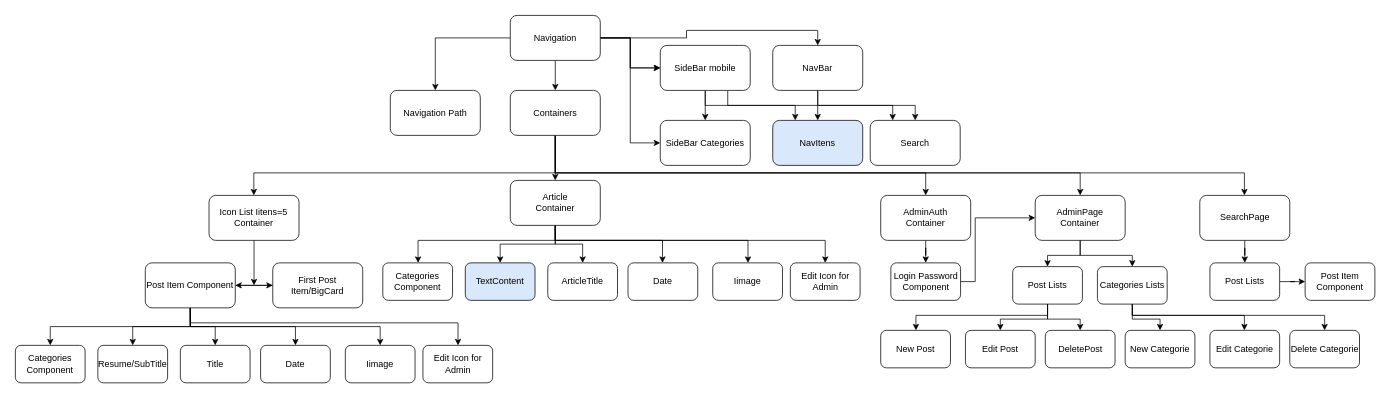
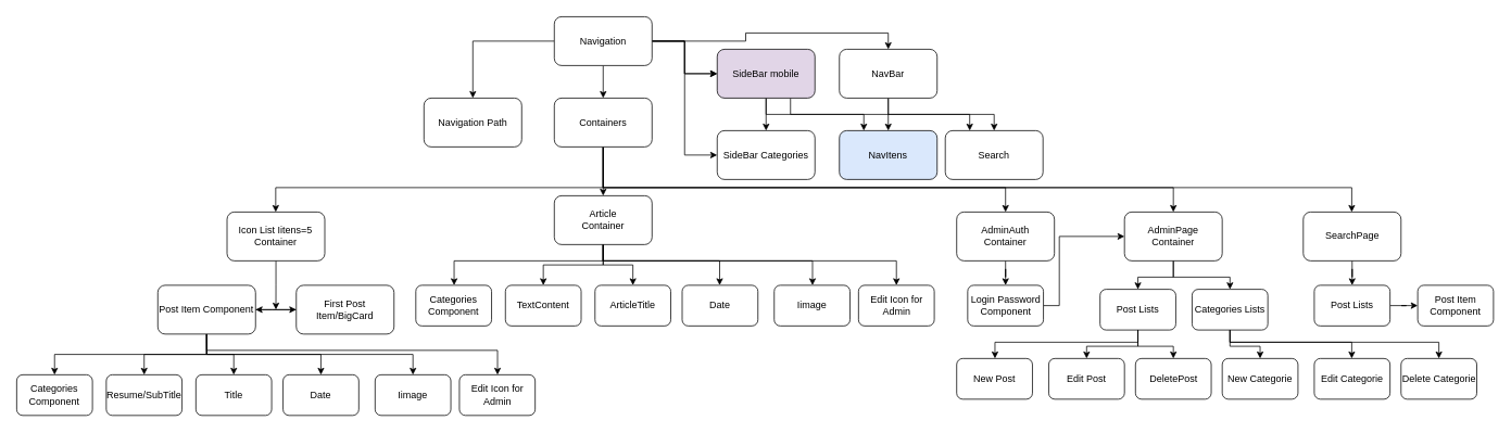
- <mxCell id="12" value="SideBar mobile" style="rounded=1;whiteSpace=wrap;html=1;" vertex="1" parent="1"><mxGeometry x="880" y="60" width="120" height="60" as="geometry" /></mxCell>
+ <mxCell id="12" value="SideBar mobile" style="rounded=1;whiteSpace=wrap;html=1;fillColor=#e1d5e7;" vertex="1" parent="1"><mxGeometry x="880" y="60" width="120" height="60" as="geometry" /></mxCell>
- <mxCell id="54" value="TextContent" style="rounded=1;whiteSpace=wrap;html=1;fillColor=#dae8fc;" vertex="1" parent="1"><mxGeometry x="620" y="350" width="93" height="50" as="geometry" /></mxCell>
+ <mxCell id="54" value="TextContent" style="rounded=1;whiteSpace=wrap;html=1;" vertex="1" parent="1"><mxGeometry x="620" y="350" width="93" height="50" as="geometry" /></mxCell>
